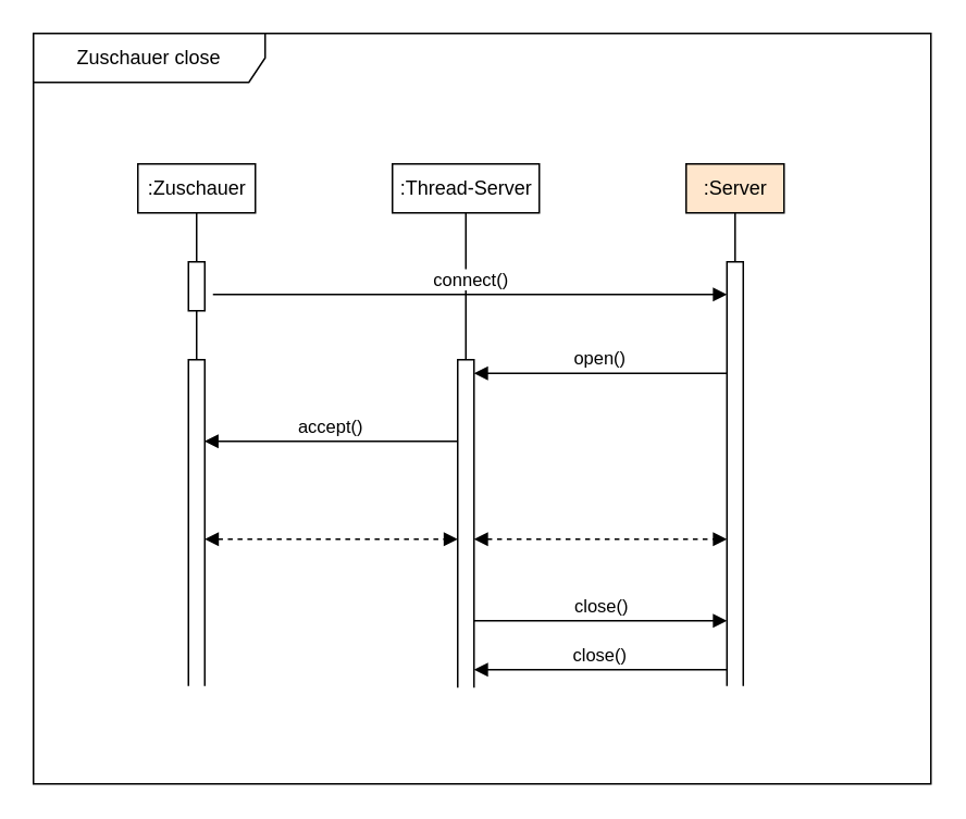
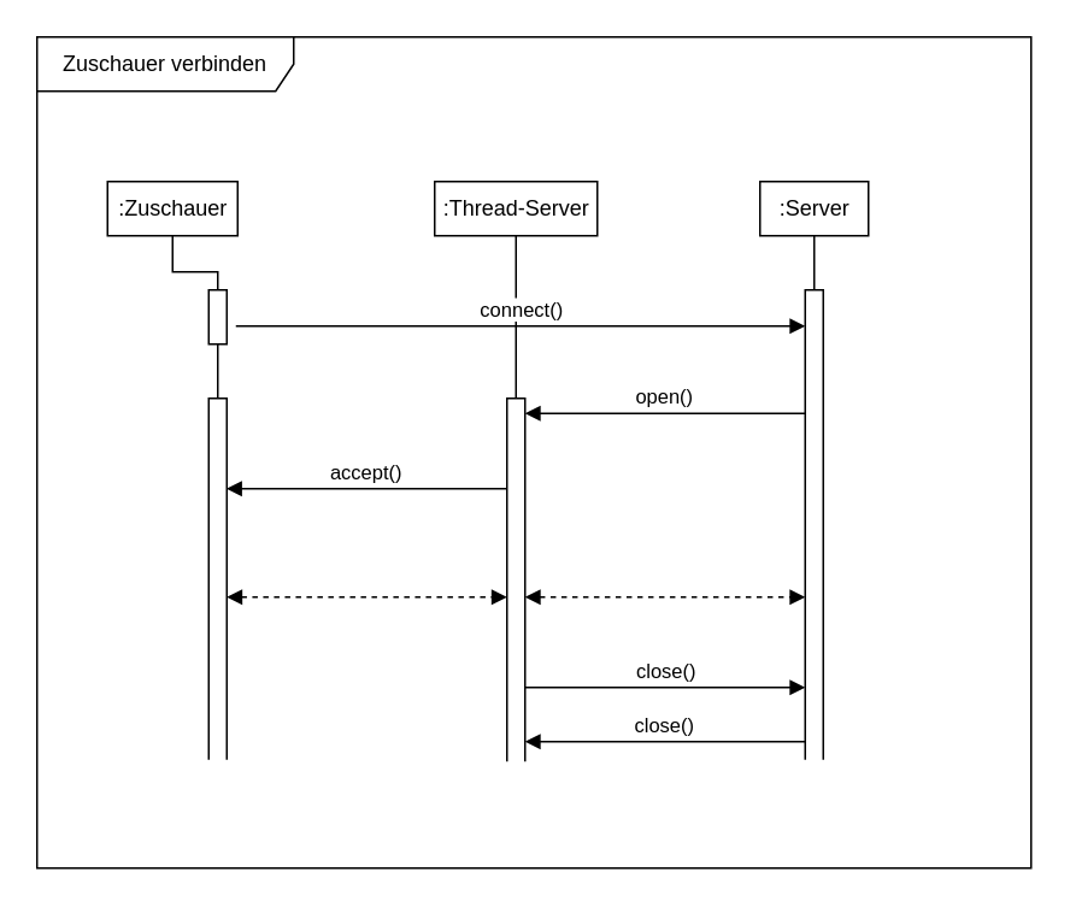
- <mxCell id="2" value="Zuschauer close" style="shape=umlFrame;whiteSpace=wrap;html=1;width=142;height=30;" vertex="1" parent="1"><mxGeometry x="20" y="20" width="550" height="460" as="geometry" /></mxCell>
+ <mxCell id="2" value="Zuschauer verbinden" style="shape=umlFrame;whiteSpace=wrap;html=1;width=142;height=30;" vertex="1" parent="1"><mxGeometry x="20" y="20" width="550" height="460" as="geometry" /></mxCell>
- <mxCell id="6" value=":Zuschauer" style="html=1;" vertex="1" parent="1"><mxGeometry x="84" y="100" width="72" height="30" as="geometry" /></mxCell>
+ <mxCell id="6" value=":Zuschauer" style="html=1;" vertex="1" parent="1"><mxGeometry x="59" y="100" width="72" height="30" as="geometry" /></mxCell>
- <mxCell id="8" value=":Server" style="html=1;fillColor=#ffe6cc;" vertex="1" parent="1"><mxGeometry x="420" y="100" width="60" height="30" as="geometry" /></mxCell>
+ <mxCell id="8" value=":Server" style="html=1;" vertex="1" parent="1"><mxGeometry x="420" y="100" width="60" height="30" as="geometry" /></mxCell>
